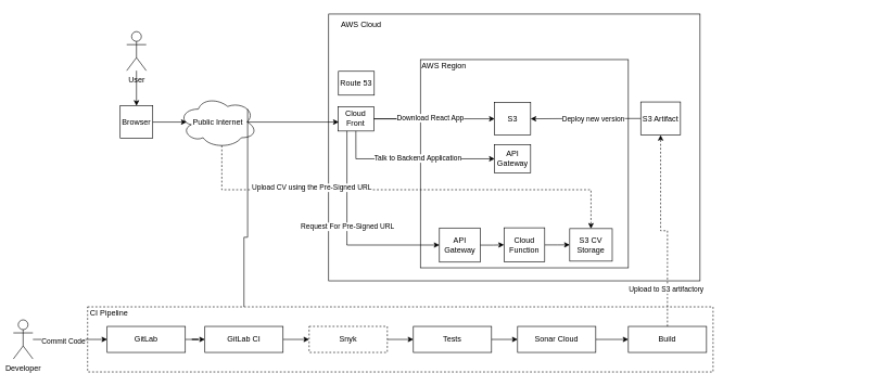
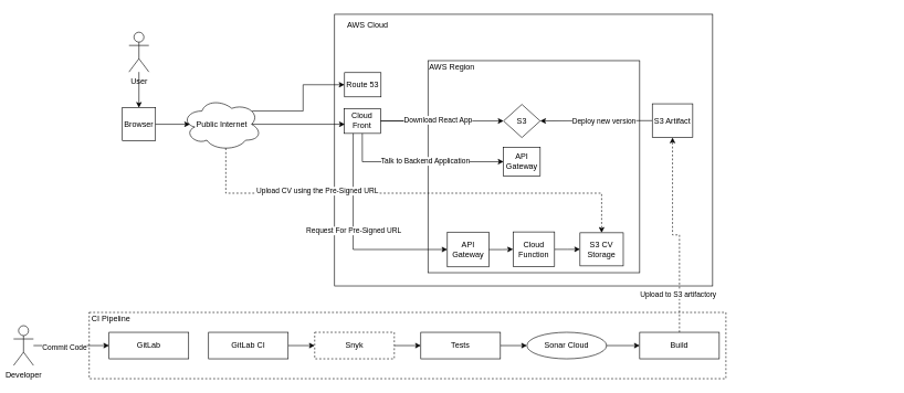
- <mxCell id="14" value="S3" style="rounded=0;whiteSpace=wrap;html=1;" vertex="1" parent="6"><mxGeometry x="254.75" y="136" width="55.25" height="50" as="geometry" /></mxCell>
+ <mxCell id="14" value="S3" style="rhombus;whiteSpace=wrap;html=1;" vertex="1" parent="6"><mxGeometry x="254.75" y="136" width="55.25" height="50" as="geometry" /></mxCell>
- <mxCell id="31" style="edgeStyle=orthogonalEdgeStyle;rounded=0;orthogonalLoop=1;jettySize=auto;html=1;exitX=0.88;exitY=0.25;exitDx=0;exitDy=0;exitPerimeter=0;" edge="1" parent="1" source="5" target="39"><mxGeometry relative="1" as="geometry" /></mxCell>
+ <mxCell id="31" style="edgeStyle=orthogonalEdgeStyle;rounded=0;orthogonalLoop=1;jettySize=auto;html=1;entryX=0;entryY=0.5;entryDx=0;entryDy=0;exitX=0.88;exitY=0.25;exitDx=0;exitDy=0;exitPerimeter=0;" edge="1" parent="1" source="5" target="9"><mxGeometry relative="1" as="geometry" /></mxCell>
- <mxCell id="36" style="edgeStyle=orthogonalEdgeStyle;rounded=0;orthogonalLoop=1;jettySize=auto;html=1;entryX=0;entryY=0.5;entryDx=0;entryDy=0;" edge="1" parent="34" source="37" target="39"><mxGeometry relative="1" as="geometry" /></mxCell>
- <mxCell id="45" value="Sonar Cloud" style="rounded=0;whiteSpace=wrap;html=1;" vertex="1" parent="34"><mxGeometry x="660" y="30" width="120" height="40" as="geometry" /></mxCell>
+ <mxCell id="45" value="Sonar Cloud" style="ellipse;whiteSpace=wrap;html=1;" vertex="1" parent="34"><mxGeometry x="660" y="30" width="120" height="40" as="geometry" /></mxCell>
